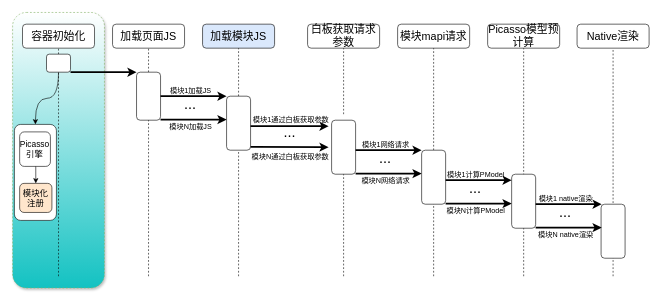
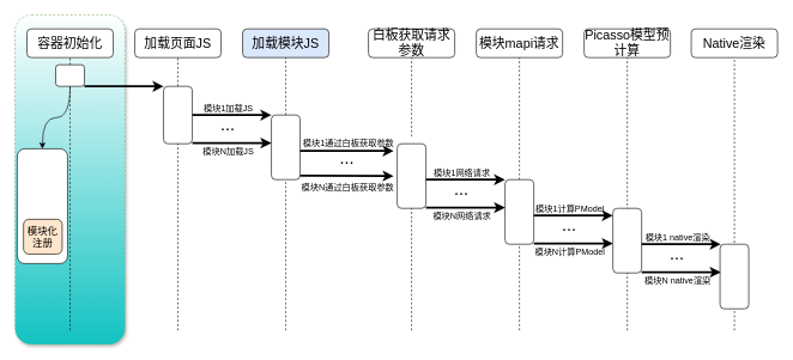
- <mxCell id="59" value="&lt;font style=&quot;font-size: 14px&quot;&gt;Picasso引擎&lt;/font&gt;" style="rounded=1;whiteSpace=wrap;html=1;" parent="1" vertex="1"><mxGeometry x="32.25" y="219" width="51.25" height="57.5" as="geometry" /></mxCell>
- <mxCell id="58" style="edgeStyle=orthogonalEdgeStyle;orthogonalLoop=1;jettySize=auto;html=1;exitX=0.5;exitY=1;exitDx=0;exitDy=0;entryX=0.5;entryY=0;entryDx=0;entryDy=0;rounded=0;" parent="1" source="59" target="60" edge="1"><mxGeometry relative="1" as="geometry" /></mxCell>
